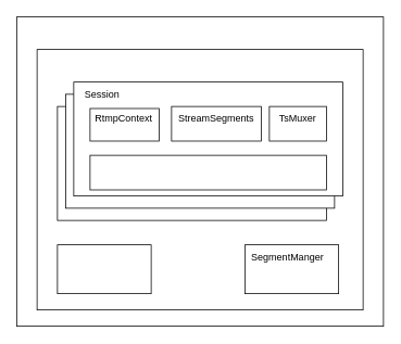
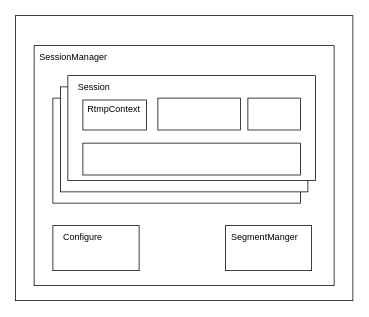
+ <mxCell id="4" value="SessionManager" style="text;html=1;strokeColor=none;fillColor=none;align=center;verticalAlign=middle;whiteSpace=wrap;rounded=0;" vertex="1" parent="1"><mxGeometry x="45" y="60" width="105" height="30" as="geometry" /></mxCell>
- <mxCell id="14" value="StreamSegments" style="text;html=1;strokeColor=none;fillColor=none;align=center;verticalAlign=middle;whiteSpace=wrap;rounded=0;" vertex="1" parent="1"><mxGeometry x="210" y="130" width="110" height="30" as="geometry" /></mxCell>
- <mxCell id="16" value="TsMuxer" style="text;html=1;strokeColor=none;fillColor=none;align=center;verticalAlign=middle;whiteSpace=wrap;rounded=0;" vertex="1" parent="1"><mxGeometry x="330" y="130" width="70" height="30" as="geometry" /></mxCell>
+ <mxCell id="19" value="Configure" style="text;html=1;strokeColor=none;fillColor=none;align=center;verticalAlign=middle;whiteSpace=wrap;rounded=0;" vertex="1" parent="1"><mxGeometry x="70" y="300" width="80" height="30" as="geometry" /></mxCell>
